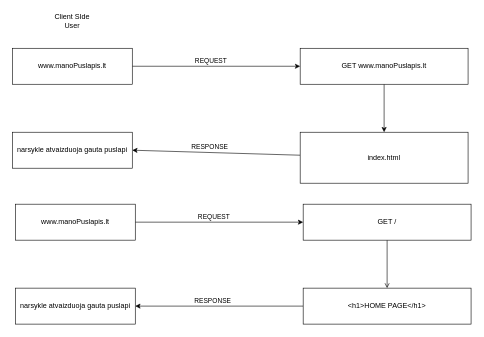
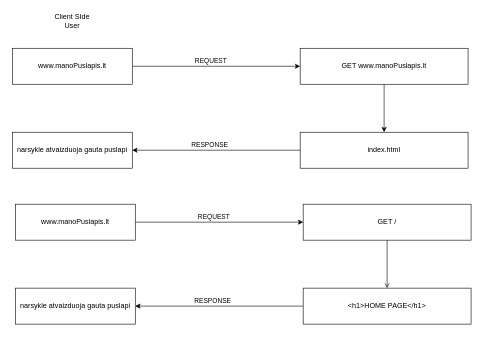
- <mxCell id="10" value="index.html" style="rounded=0;whiteSpace=wrap;html=1;" vertex="1" parent="1"><mxGeometry x="500" y="220" width="280" height="85" as="geometry" /></mxCell>
+ <mxCell id="10" value="index.html" style="rounded=0;whiteSpace=wrap;html=1;" vertex="1" parent="1"><mxGeometry x="500" y="220" width="280" height="60" as="geometry" /></mxCell>
